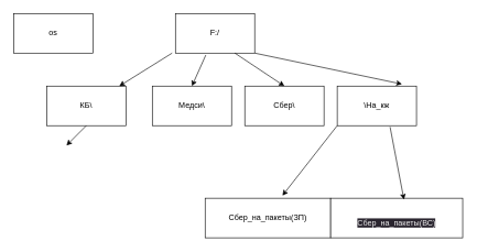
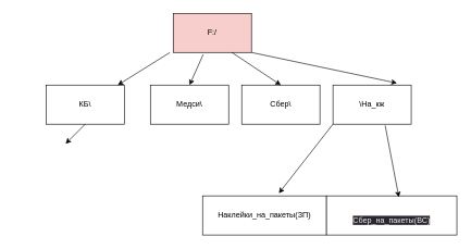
- <mxCell id="15" value="os&lt;br&gt;" style="rounded=0;whiteSpace=wrap;html=1;" parent="1" vertex="1"><mxGeometry x="20" y="20" width="120" height="60" as="geometry" /></mxCell>
- <mxCell id="2" value="F:/" style="rounded=0;whiteSpace=wrap;html=1;" parent="1" vertex="1"><mxGeometry x="265" y="20" width="120" height="60" as="geometry" /></mxCell>
+ <mxCell id="2" value="F:/" style="rounded=0;whiteSpace=wrap;html=1;fillColor=#f8cecc;" parent="1" vertex="1"><mxGeometry x="265" y="20" width="120" height="60" as="geometry" /></mxCell>
- <mxCell id="9" value="Сбер_на_пакеты(ЗП)" style="rounded=0;whiteSpace=wrap;html=1;" parent="1" vertex="1"><mxGeometry x="310" y="300" width="190" height="60" as="geometry" /></mxCell>
+ <mxCell id="9" value="Наклейки_на_пакеты(ЗП)" style="rounded=0;whiteSpace=wrap;html=1;" parent="1" vertex="1"><mxGeometry x="310" y="300" width="190" height="60" as="geometry" /></mxCell>
